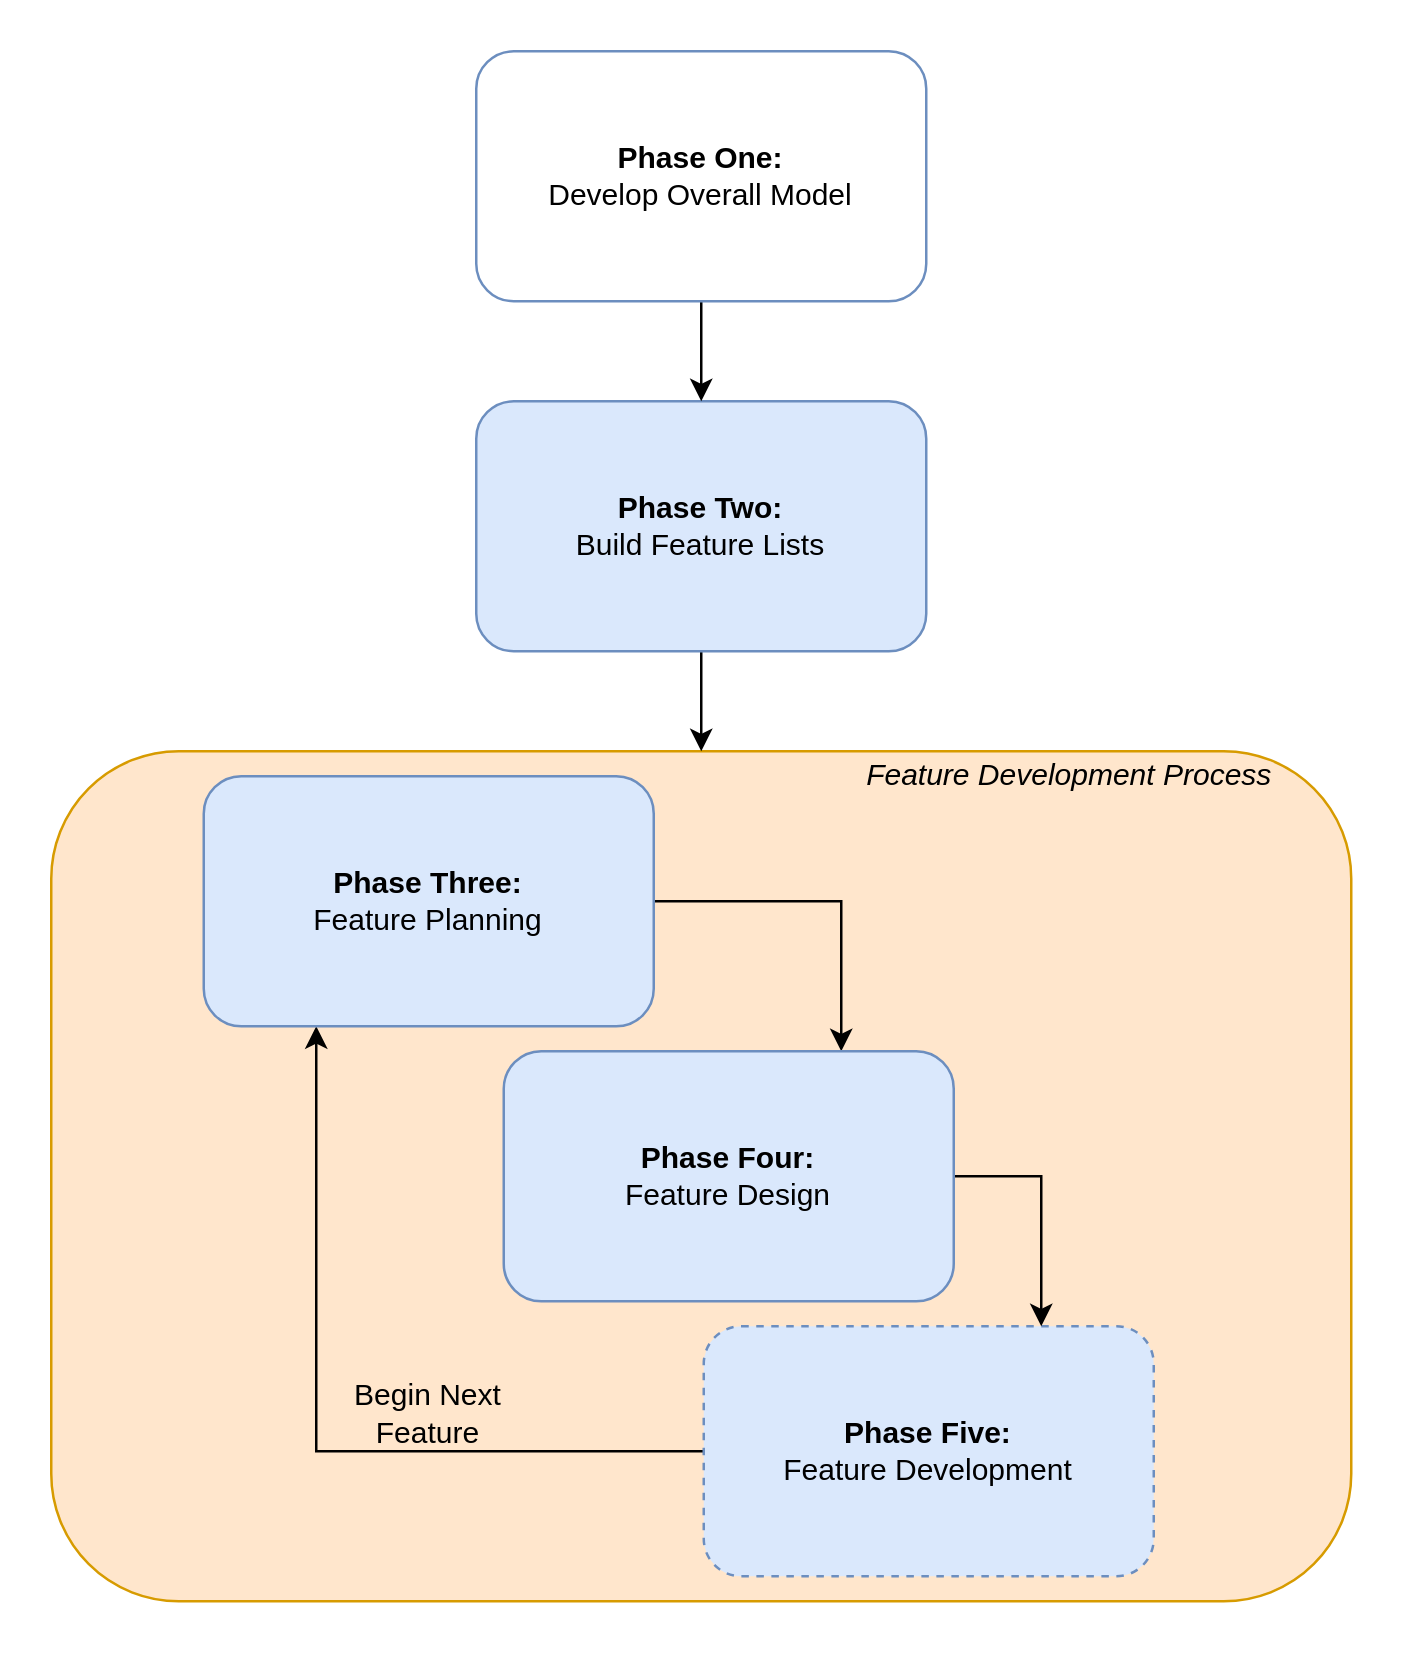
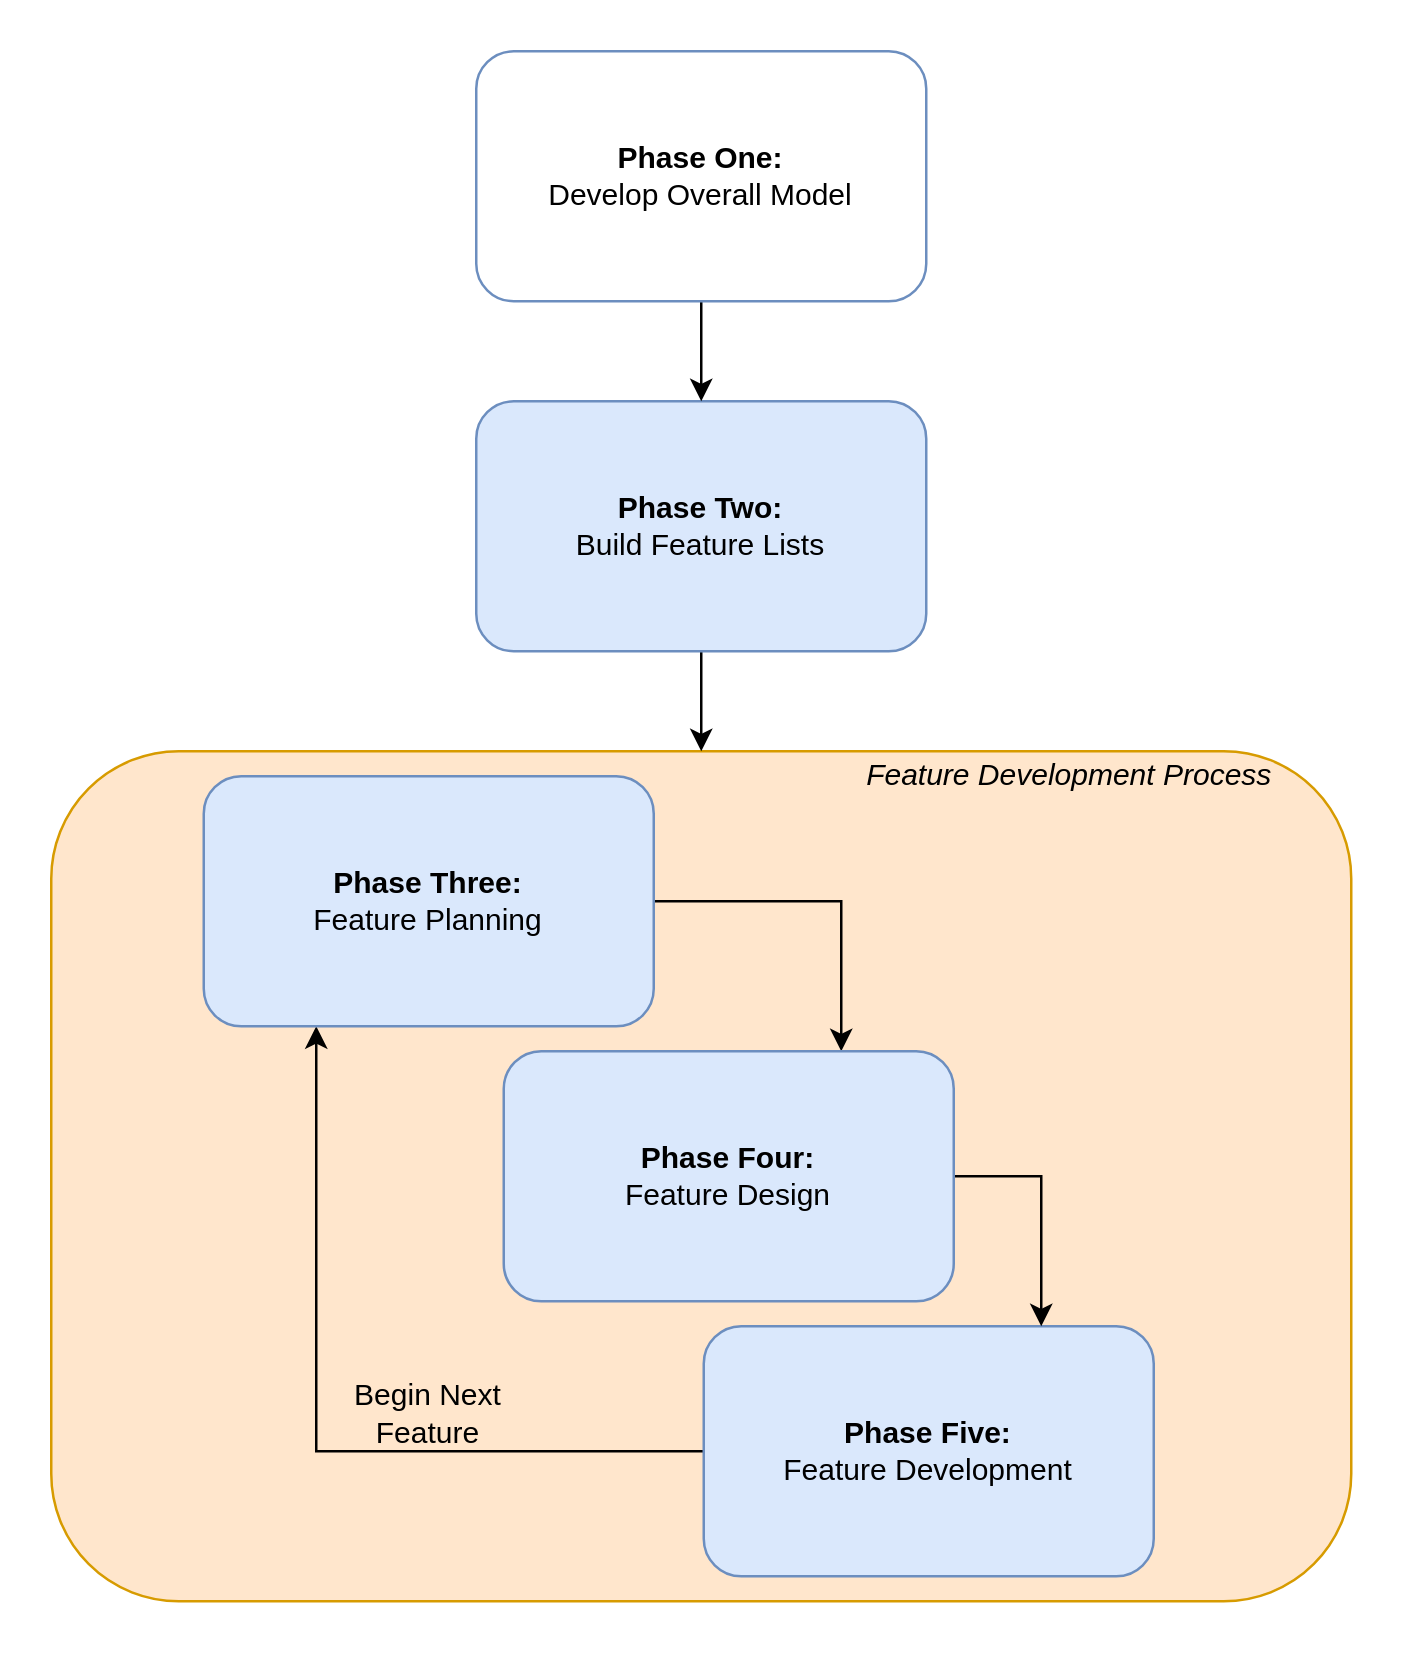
- <mxCell id="8" value="&lt;b&gt;Phase Five:&lt;/b&gt;&lt;br&gt;Feature Development" style="rounded=1;whiteSpace=wrap;html=1;fillColor=#dae8fc;strokeColor=#6c8ebf;dashed=1;" vertex="1" parent="1"><mxGeometry x="281" y="530" width="180" height="100" as="geometry" /></mxCell>
+ <mxCell id="8" value="&lt;b&gt;Phase Five:&lt;/b&gt;&lt;br&gt;Feature Development" style="rounded=1;whiteSpace=wrap;html=1;fillColor=#dae8fc;strokeColor=#6c8ebf;" vertex="1" parent="1"><mxGeometry x="281" y="530" width="180" height="100" as="geometry" /></mxCell>
